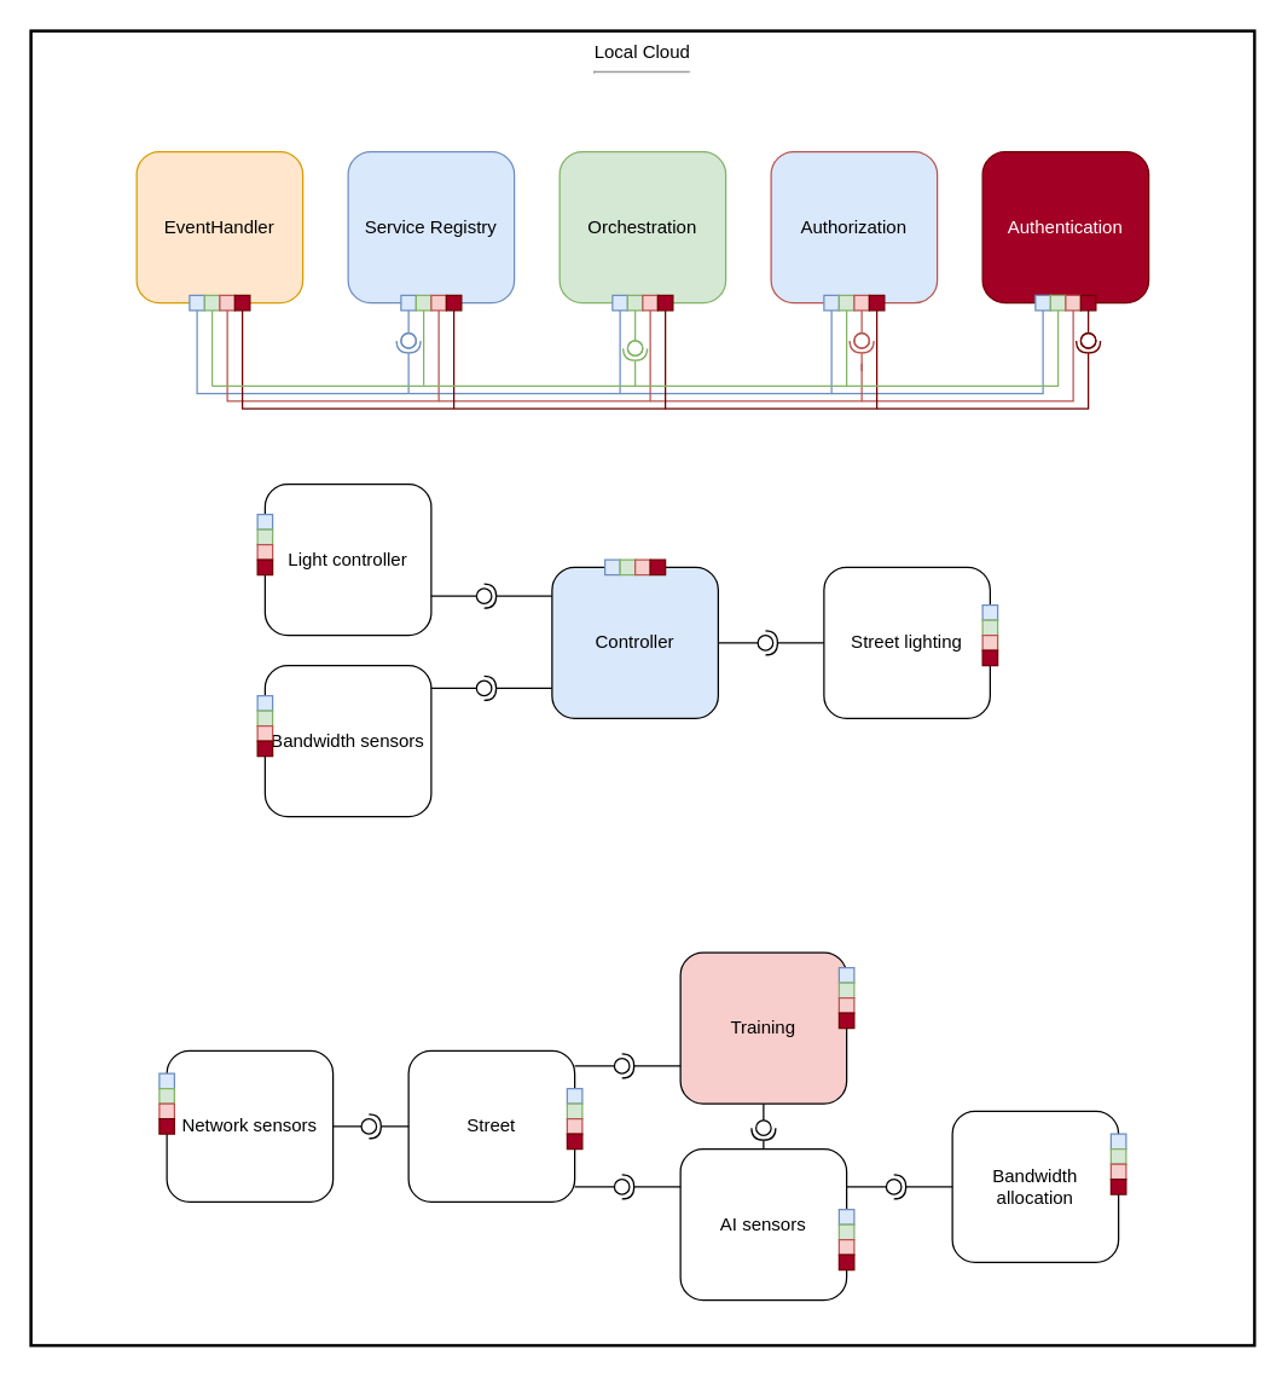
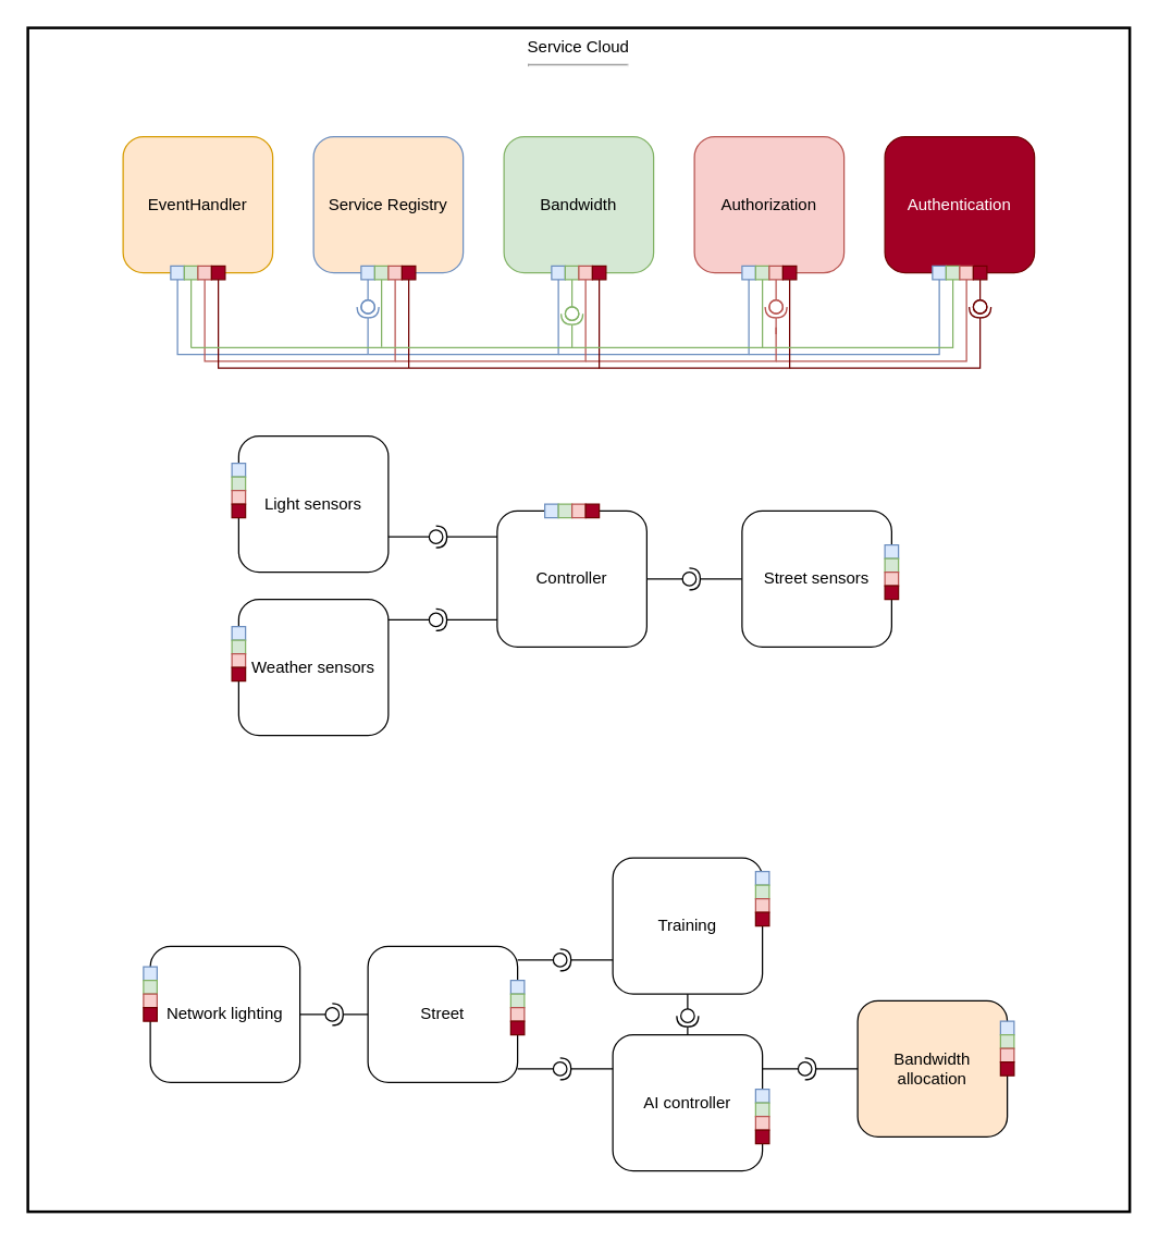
- <mxCell id="2" value="Local Cloud&lt;br&gt;&lt;hr&gt;" style="rounded=0;whiteSpace=wrap;html=1;fillColor=none;strokeWidth=2;align=center;verticalAlign=top;" vertex="1" parent="1"><mxGeometry x="20" y="20" width="810" height="870" as="geometry" /></mxCell>
+ <mxCell id="2" value="Service Cloud&lt;br&gt;&lt;hr&gt;" style="rounded=0;whiteSpace=wrap;html=1;fillColor=none;strokeWidth=2;align=center;verticalAlign=top;" vertex="1" parent="1"><mxGeometry x="20" y="20" width="810" height="870" as="geometry" /></mxCell>
- <mxCell id="3" value="Service Registry" style="rounded=1;whiteSpace=wrap;html=1;fillColor=#dae8fc;strokeColor=#6c8ebf;" vertex="1" parent="1"><mxGeometry x="230" y="100" width="110" height="100" as="geometry" /></mxCell>
+ <mxCell id="3" value="Service Registry" style="rounded=1;whiteSpace=wrap;html=1;fillColor=#ffe6cc;strokeColor=#6c8ebf;" vertex="1" parent="1"><mxGeometry x="230" y="100" width="110" height="100" as="geometry" /></mxCell>
- <mxCell id="4" value="Orchestration" style="rounded=1;whiteSpace=wrap;html=1;fillColor=#d5e8d4;strokeColor=#82b366;" vertex="1" parent="1"><mxGeometry x="370" y="100" width="110" height="100" as="geometry" /></mxCell>
+ <mxCell id="4" value="Bandwidth" style="rounded=1;whiteSpace=wrap;html=1;fillColor=#d5e8d4;strokeColor=#82b366;" vertex="1" parent="1"><mxGeometry x="370" y="100" width="110" height="100" as="geometry" /></mxCell>
- <mxCell id="5" value="Authorization" style="rounded=1;whiteSpace=wrap;html=1;fillColor=#dae8fc;strokeColor=#b85450;" vertex="1" parent="1"><mxGeometry x="510" y="100" width="110" height="100" as="geometry" /></mxCell>
+ <mxCell id="5" value="Authorization" style="rounded=1;whiteSpace=wrap;html=1;fillColor=#f8cecc;strokeColor=#b85450;" vertex="1" parent="1"><mxGeometry x="510" y="100" width="110" height="100" as="geometry" /></mxCell>
- <mxCell id="7" value="Light controller" style="rounded=1;whiteSpace=wrap;html=1;" vertex="1" parent="1"><mxGeometry x="175" y="320" width="110" height="100" as="geometry" /></mxCell>
+ <mxCell id="7" value="Light sensors" style="rounded=1;whiteSpace=wrap;html=1;" vertex="1" parent="1"><mxGeometry x="175" y="320" width="110" height="100" as="geometry" /></mxCell>
- <mxCell id="9" value="Controller" style="rounded=1;whiteSpace=wrap;html=1;fillColor=#dae8fc;" vertex="1" parent="1"><mxGeometry x="365" y="375" width="110" height="100" as="geometry" /></mxCell>
+ <mxCell id="9" value="Controller" style="rounded=1;whiteSpace=wrap;html=1;" vertex="1" parent="1"><mxGeometry x="365" y="375" width="110" height="100" as="geometry" /></mxCell>
- <mxCell id="10" value="Street lighting" style="rounded=1;whiteSpace=wrap;html=1;" vertex="1" parent="1"><mxGeometry x="545" y="375" width="110" height="100" as="geometry" /></mxCell>
+ <mxCell id="10" value="Street sensors" style="rounded=1;whiteSpace=wrap;html=1;" vertex="1" parent="1"><mxGeometry x="545" y="375" width="110" height="100" as="geometry" /></mxCell>
- <mxCell id="8" value="Bandwidth sensors" style="rounded=1;whiteSpace=wrap;html=1;" vertex="1" parent="1"><mxGeometry x="175" y="440" width="110" height="100" as="geometry" /></mxCell>
+ <mxCell id="8" value="Weather sensors" style="rounded=1;whiteSpace=wrap;html=1;" vertex="1" parent="1"><mxGeometry x="175" y="440" width="110" height="100" as="geometry" /></mxCell>
- <mxCell id="24" value="Training" style="rounded=1;whiteSpace=wrap;html=1;fillColor=#f8cecc;" vertex="1" parent="1"><mxGeometry x="450" y="630" width="110" height="100" as="geometry" /></mxCell>
+ <mxCell id="24" value="Training" style="rounded=1;whiteSpace=wrap;html=1;" vertex="1" parent="1"><mxGeometry x="450" y="630" width="110" height="100" as="geometry" /></mxCell>
- <mxCell id="39" value="Network sensors" style="rounded=1;whiteSpace=wrap;html=1;" vertex="1" parent="1"><mxGeometry x="110" y="695" width="110" height="100" as="geometry" /></mxCell>
+ <mxCell id="39" value="Network lighting" style="rounded=1;whiteSpace=wrap;html=1;" vertex="1" parent="1"><mxGeometry x="110" y="695" width="110" height="100" as="geometry" /></mxCell>
- <mxCell id="26" value="Bandwidth allocation" style="rounded=1;whiteSpace=wrap;html=1;" vertex="1" parent="1"><mxGeometry x="630" y="735" width="110" height="100" as="geometry" /></mxCell>
+ <mxCell id="26" value="Bandwidth allocation" style="rounded=1;whiteSpace=wrap;html=1;fillColor=#ffe6cc;" vertex="1" parent="1"><mxGeometry x="630" y="735" width="110" height="100" as="geometry" /></mxCell>
- <mxCell id="25" value="AI sensors" style="rounded=1;whiteSpace=wrap;html=1;" vertex="1" parent="1"><mxGeometry x="450" y="760" width="110" height="100" as="geometry" /></mxCell>
+ <mxCell id="25" value="AI controller" style="rounded=1;whiteSpace=wrap;html=1;" vertex="1" parent="1"><mxGeometry x="450" y="760" width="110" height="100" as="geometry" /></mxCell>
